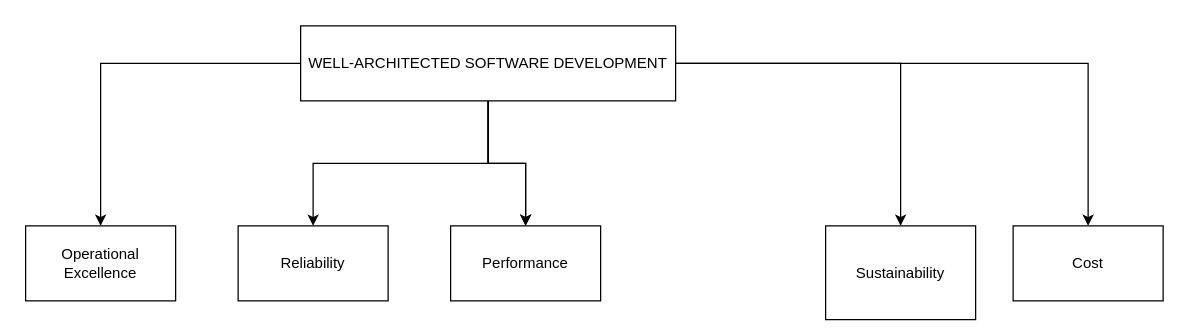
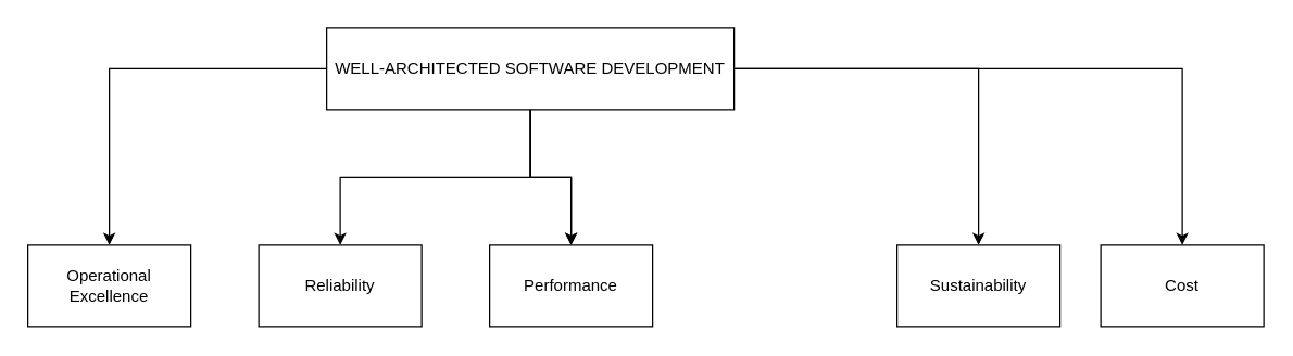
- <mxCell id="12" value="Sustainability" style="whiteSpace=wrap;html=1;rounded=0;" vertex="1" parent="1"><mxGeometry x="660" y="180" width="120" height="75" as="geometry" /></mxCell>
+ <mxCell id="12" value="Sustainability" style="whiteSpace=wrap;html=1;rounded=0;" vertex="1" parent="1"><mxGeometry x="660" y="180" width="120" height="60" as="geometry" /></mxCell>
